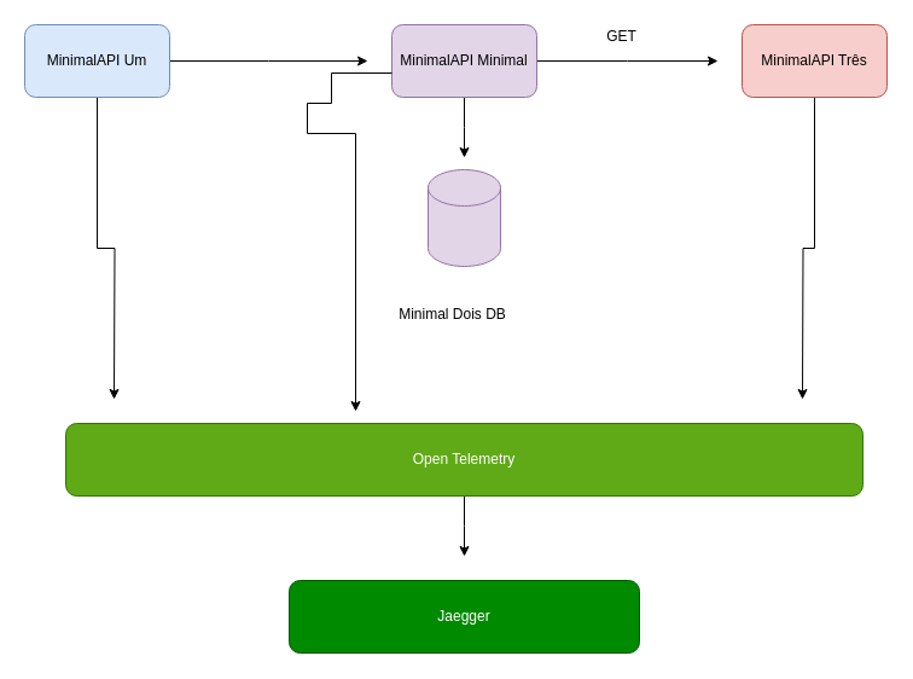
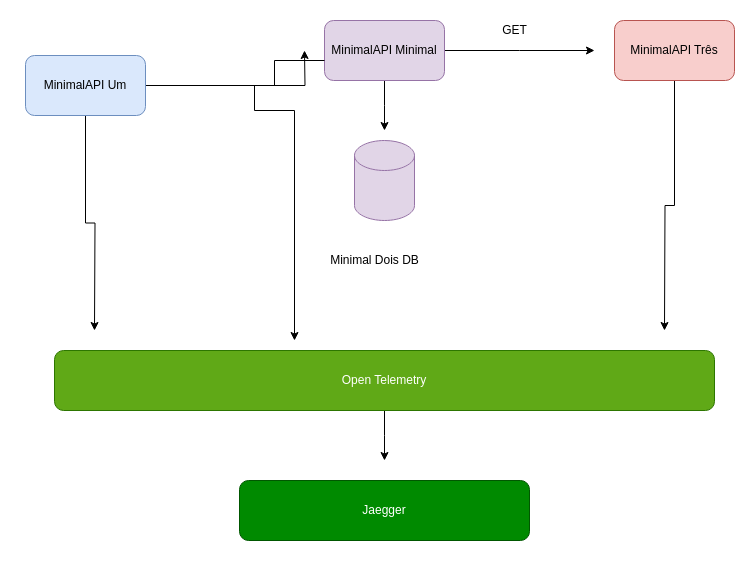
- <mxCell id="4" value="MinimalAPI Um" style="rounded=1;whiteSpace=wrap;html=1;fillColor=#dae8fc;strokeColor=#6c8ebf;" vertex="1" parent="1"><mxGeometry x="20" y="20" width="120" height="60" as="geometry" /></mxCell>
+ <mxCell id="4" value="MinimalAPI Um" style="rounded=1;whiteSpace=wrap;html=1;fillColor=#dae8fc;strokeColor=#6c8ebf;" vertex="1" parent="1"><mxGeometry x="25" y="55" width="120" height="60" as="geometry" /></mxCell>
